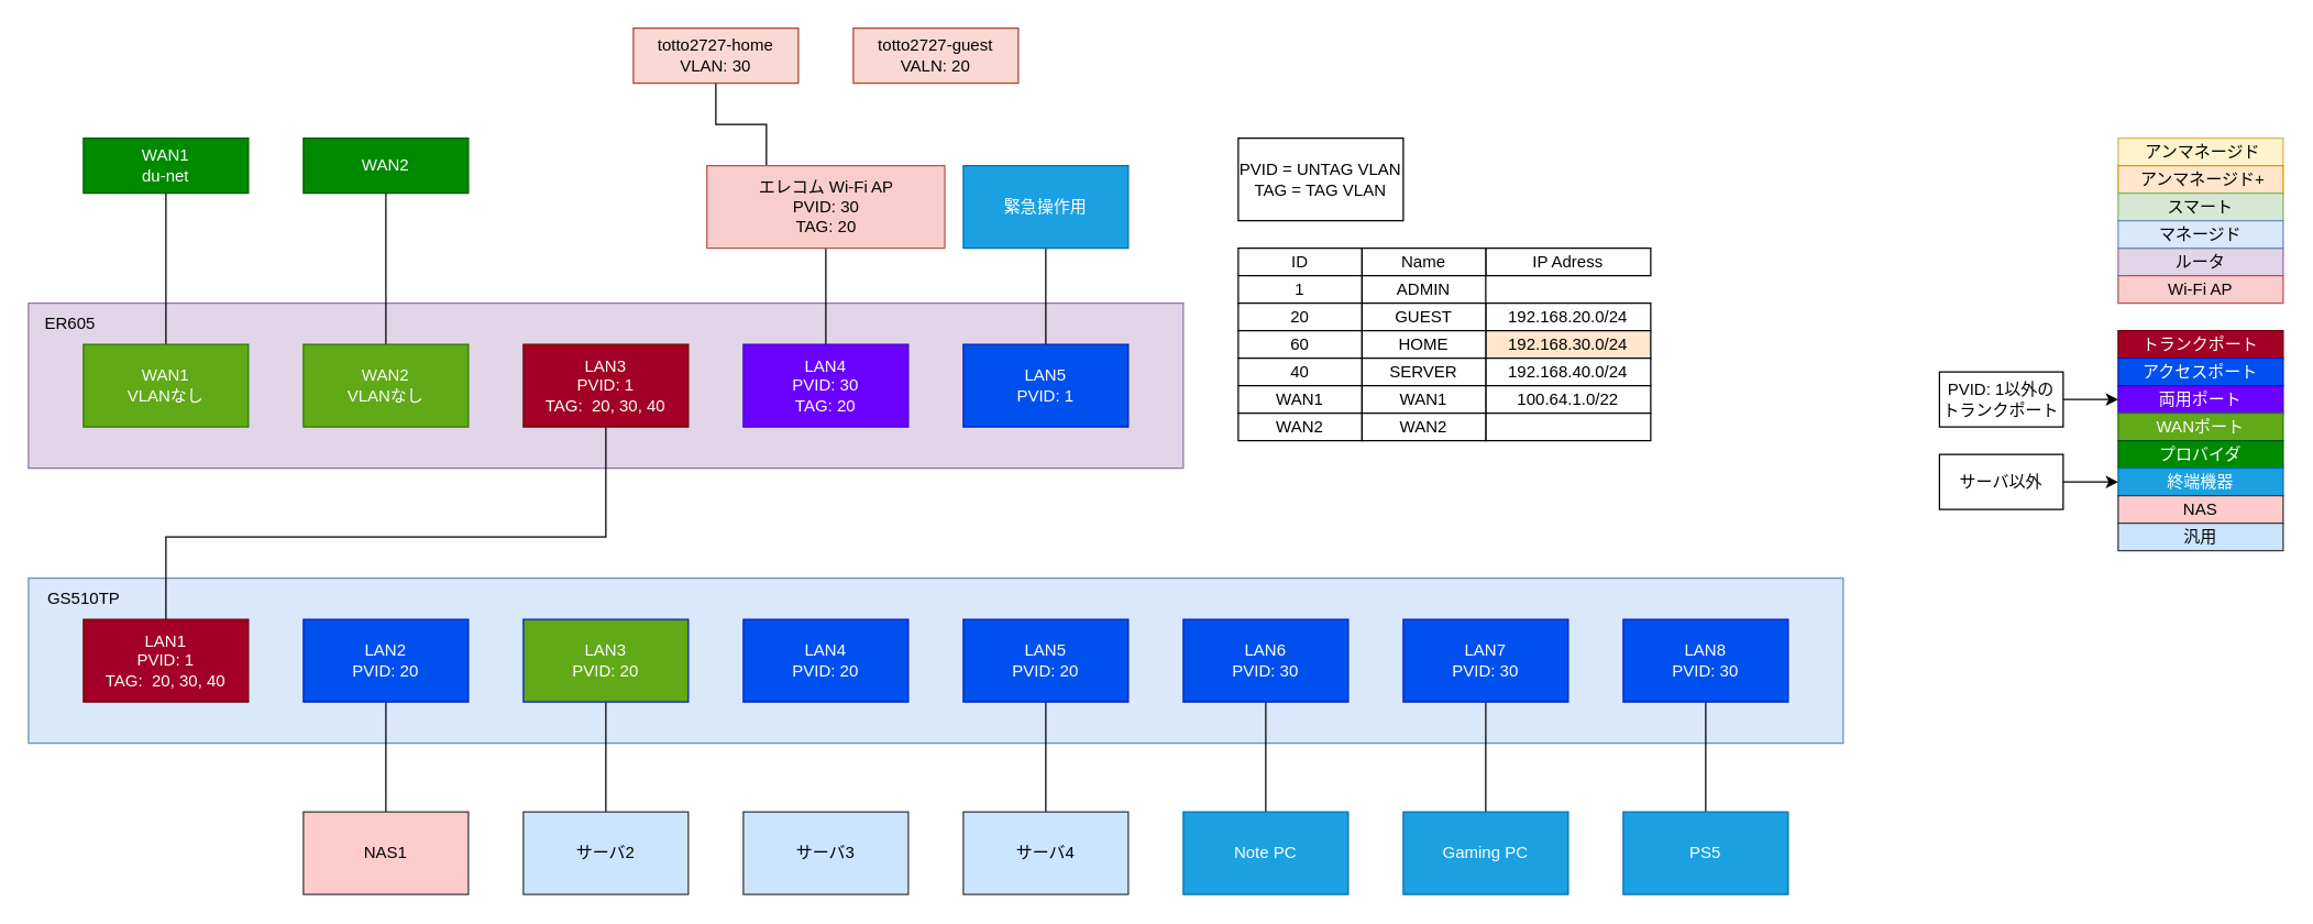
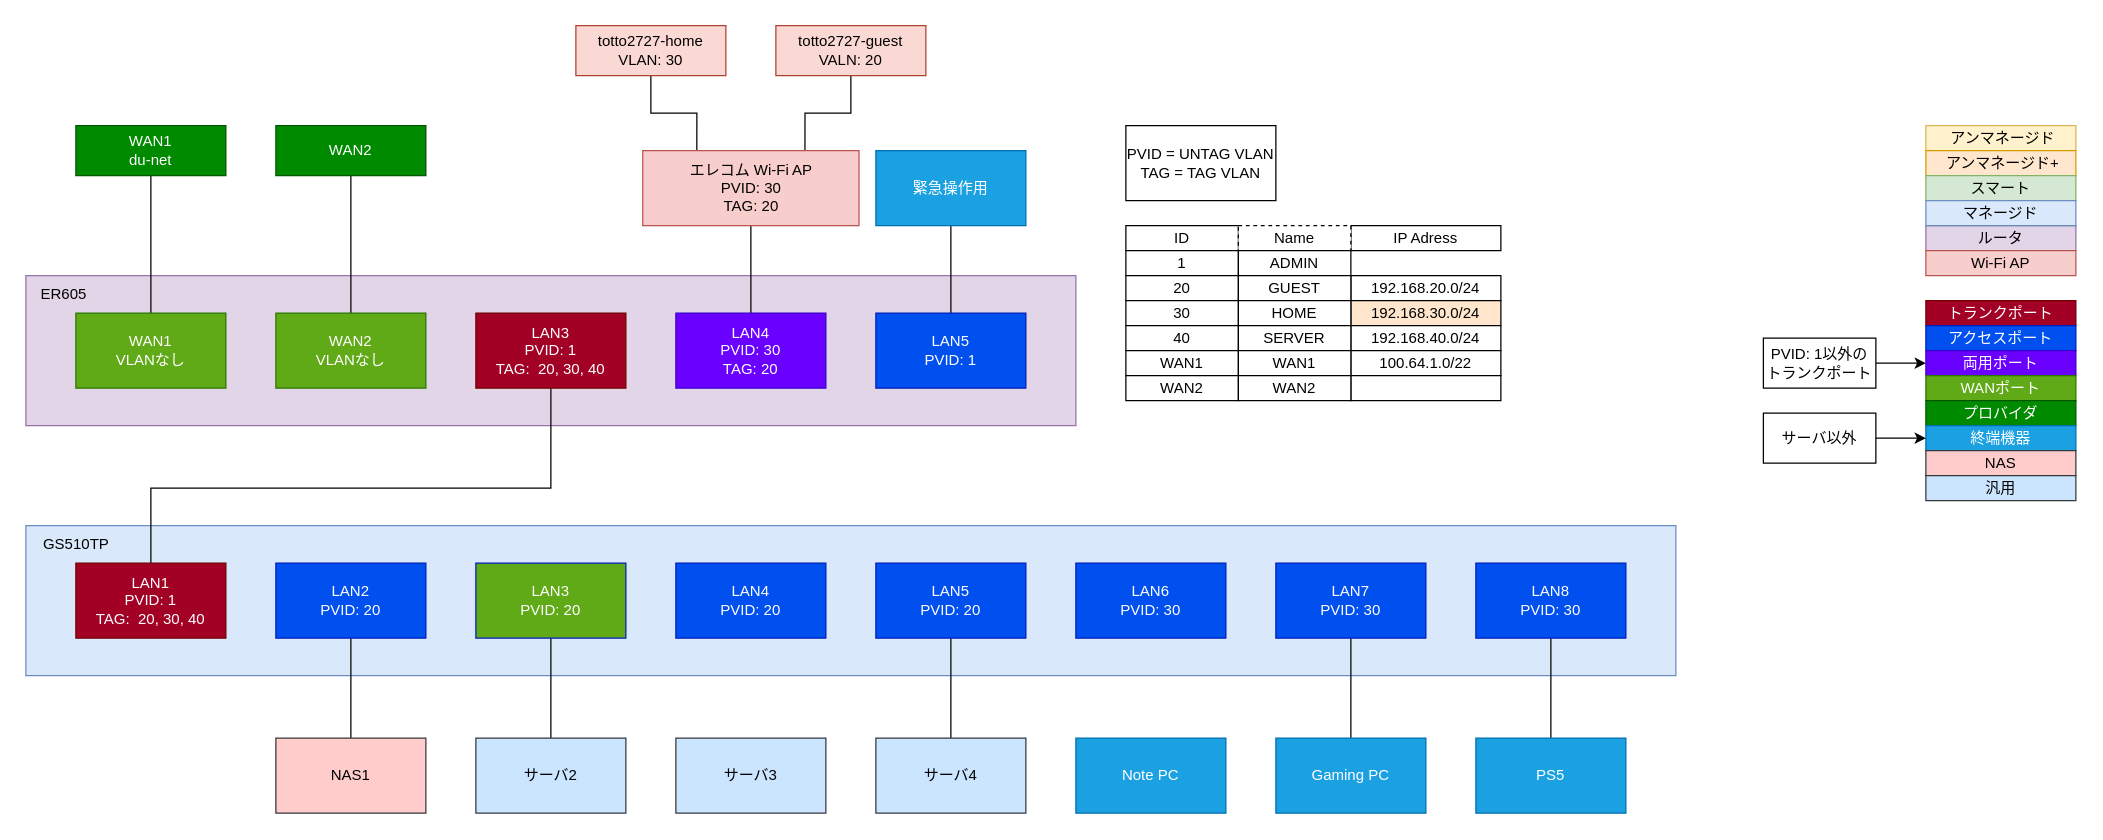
+ <mxCell id="27" style="edgeStyle=orthogonalEdgeStyle;rounded=0;orthogonalLoop=1;jettySize=auto;html=1;exitX=0.75;exitY=0;exitDx=0;exitDy=0;entryX=0.5;entryY=1;entryDx=0;entryDy=0;endArrow=none;endFill=0;" edge="1" parent="1" source="28" target="80"><mxGeometry relative="1" as="geometry" /></mxCell>
- <mxCell id="46" value="Name" style="whiteSpace=wrap;html=1;" vertex="1" parent="43"><mxGeometry x="90" width="90" height="20" as="geometry" /></mxCell>
+ <mxCell id="46" value="Name" style="whiteSpace=wrap;html=1;dashed=1;" vertex="1" parent="43"><mxGeometry x="90" width="90" height="20" as="geometry" /></mxCell>
- <mxCell id="55" value="60&lt;div style=&quot;&quot;&gt;&lt;/div&gt;" style="whiteSpace=wrap;html=1;align=center;" vertex="1" parent="54"><mxGeometry width="90" height="20" as="geometry" /></mxCell>
+ <mxCell id="55" value="30&lt;div style=&quot;&quot;&gt;&lt;/div&gt;" style="whiteSpace=wrap;html=1;align=center;" vertex="1" parent="54"><mxGeometry width="90" height="20" as="geometry" /></mxCell>
- <mxCell id="36" value="" style="edgeStyle=orthogonalEdgeStyle;rounded=0;orthogonalLoop=1;jettySize=auto;html=1;endArrow=none;endFill=0;" edge="1" parent="1" source="37" target="38"><mxGeometry relative="1" as="geometry" /></mxCell>
